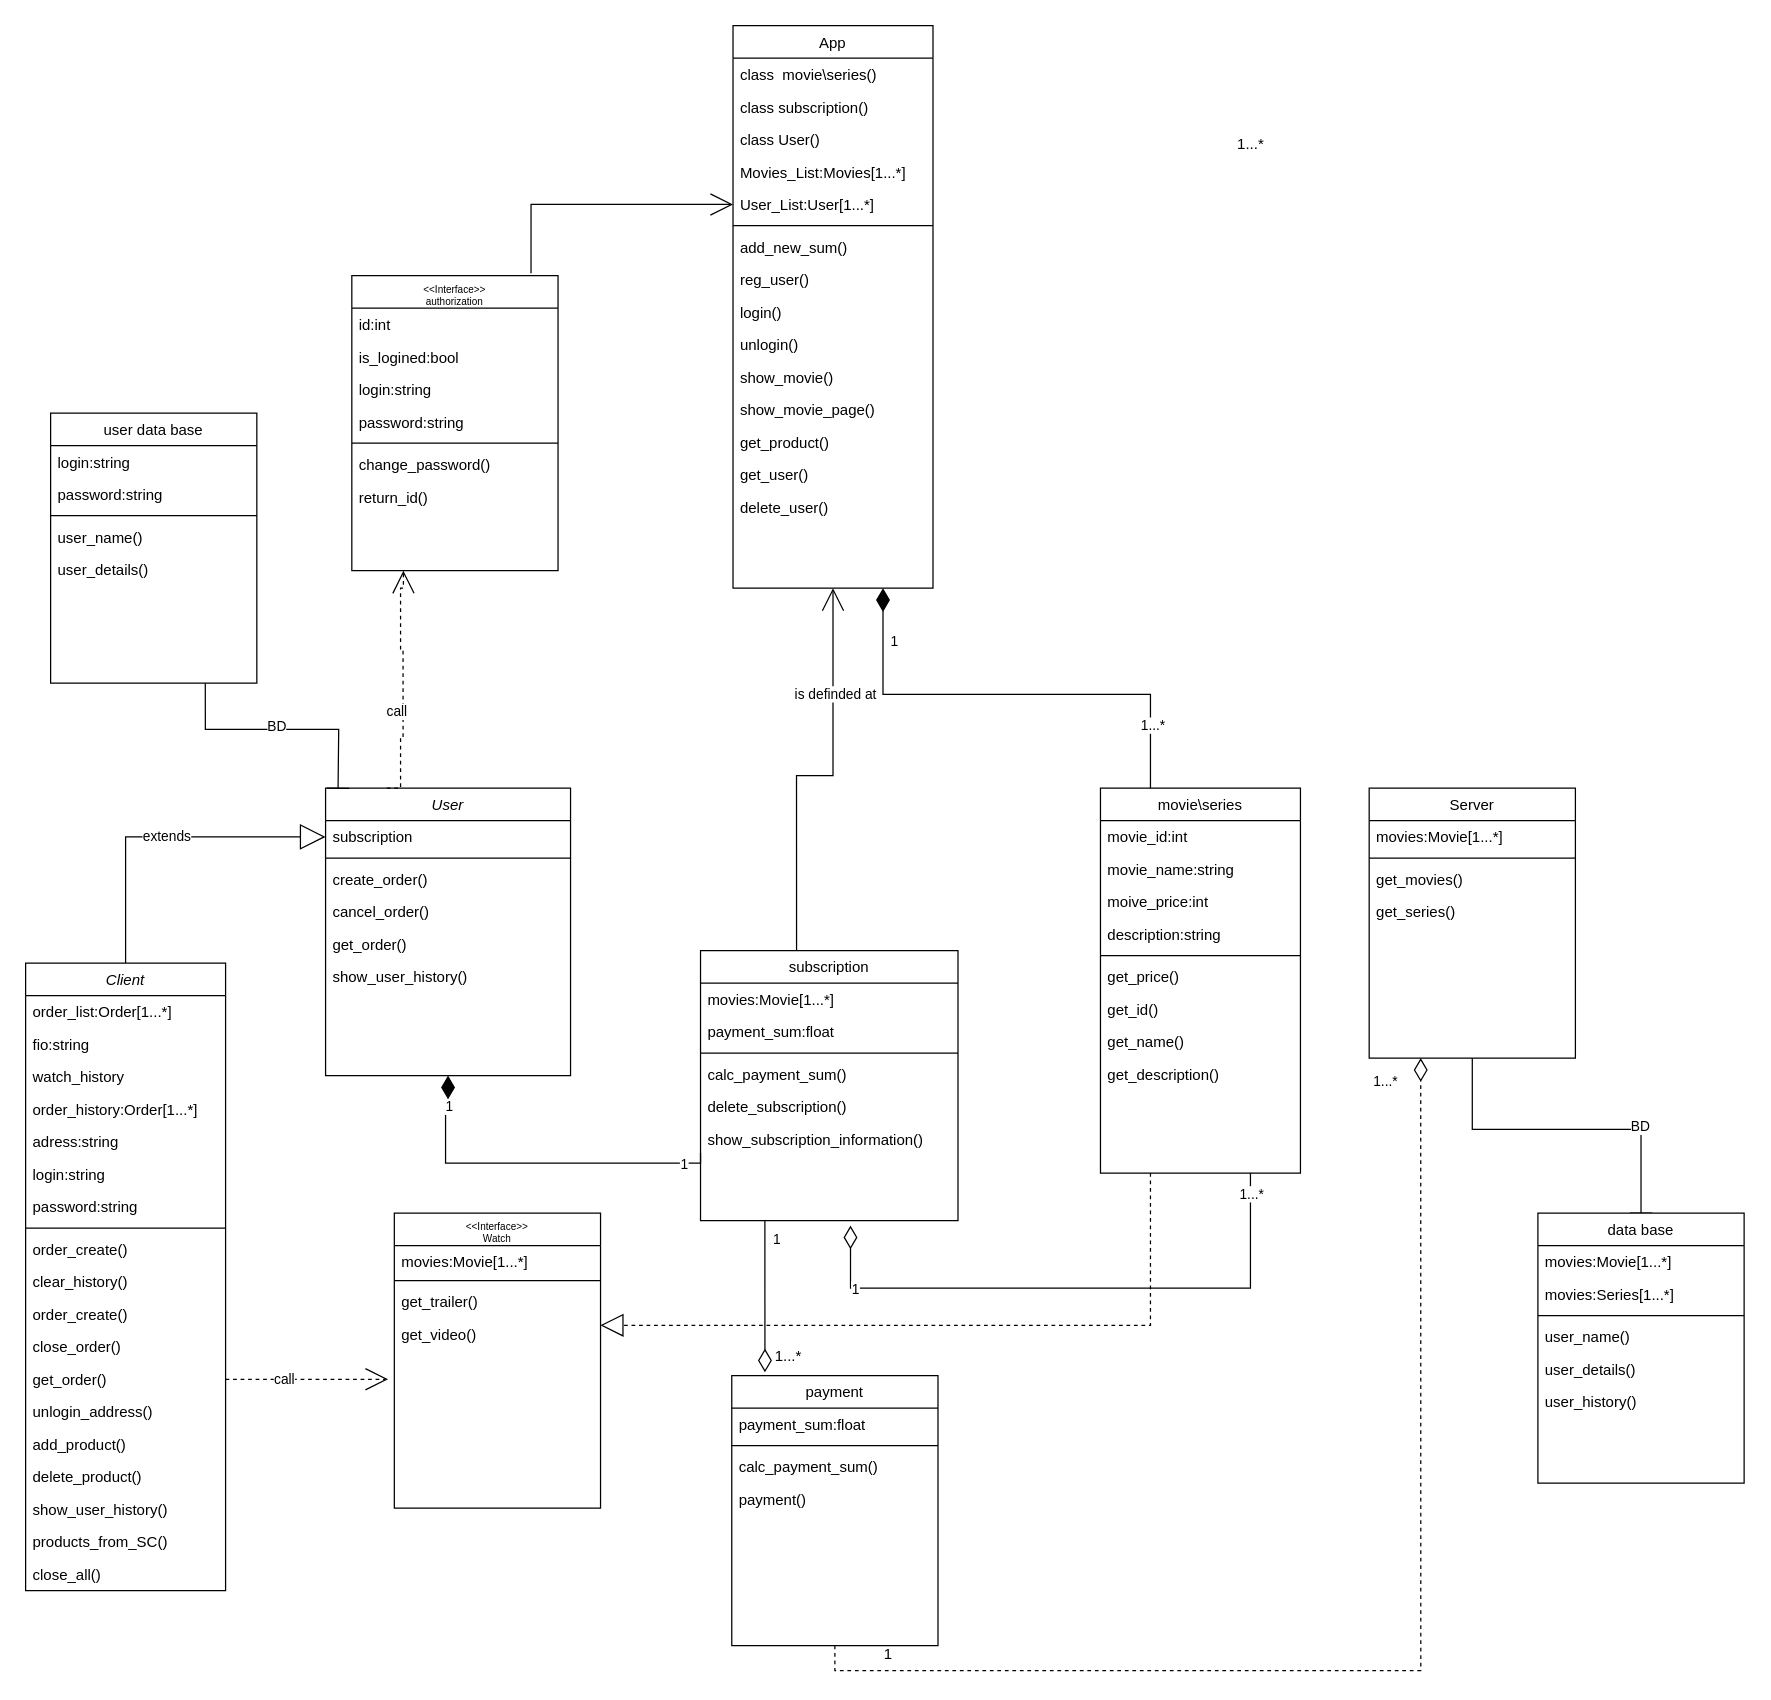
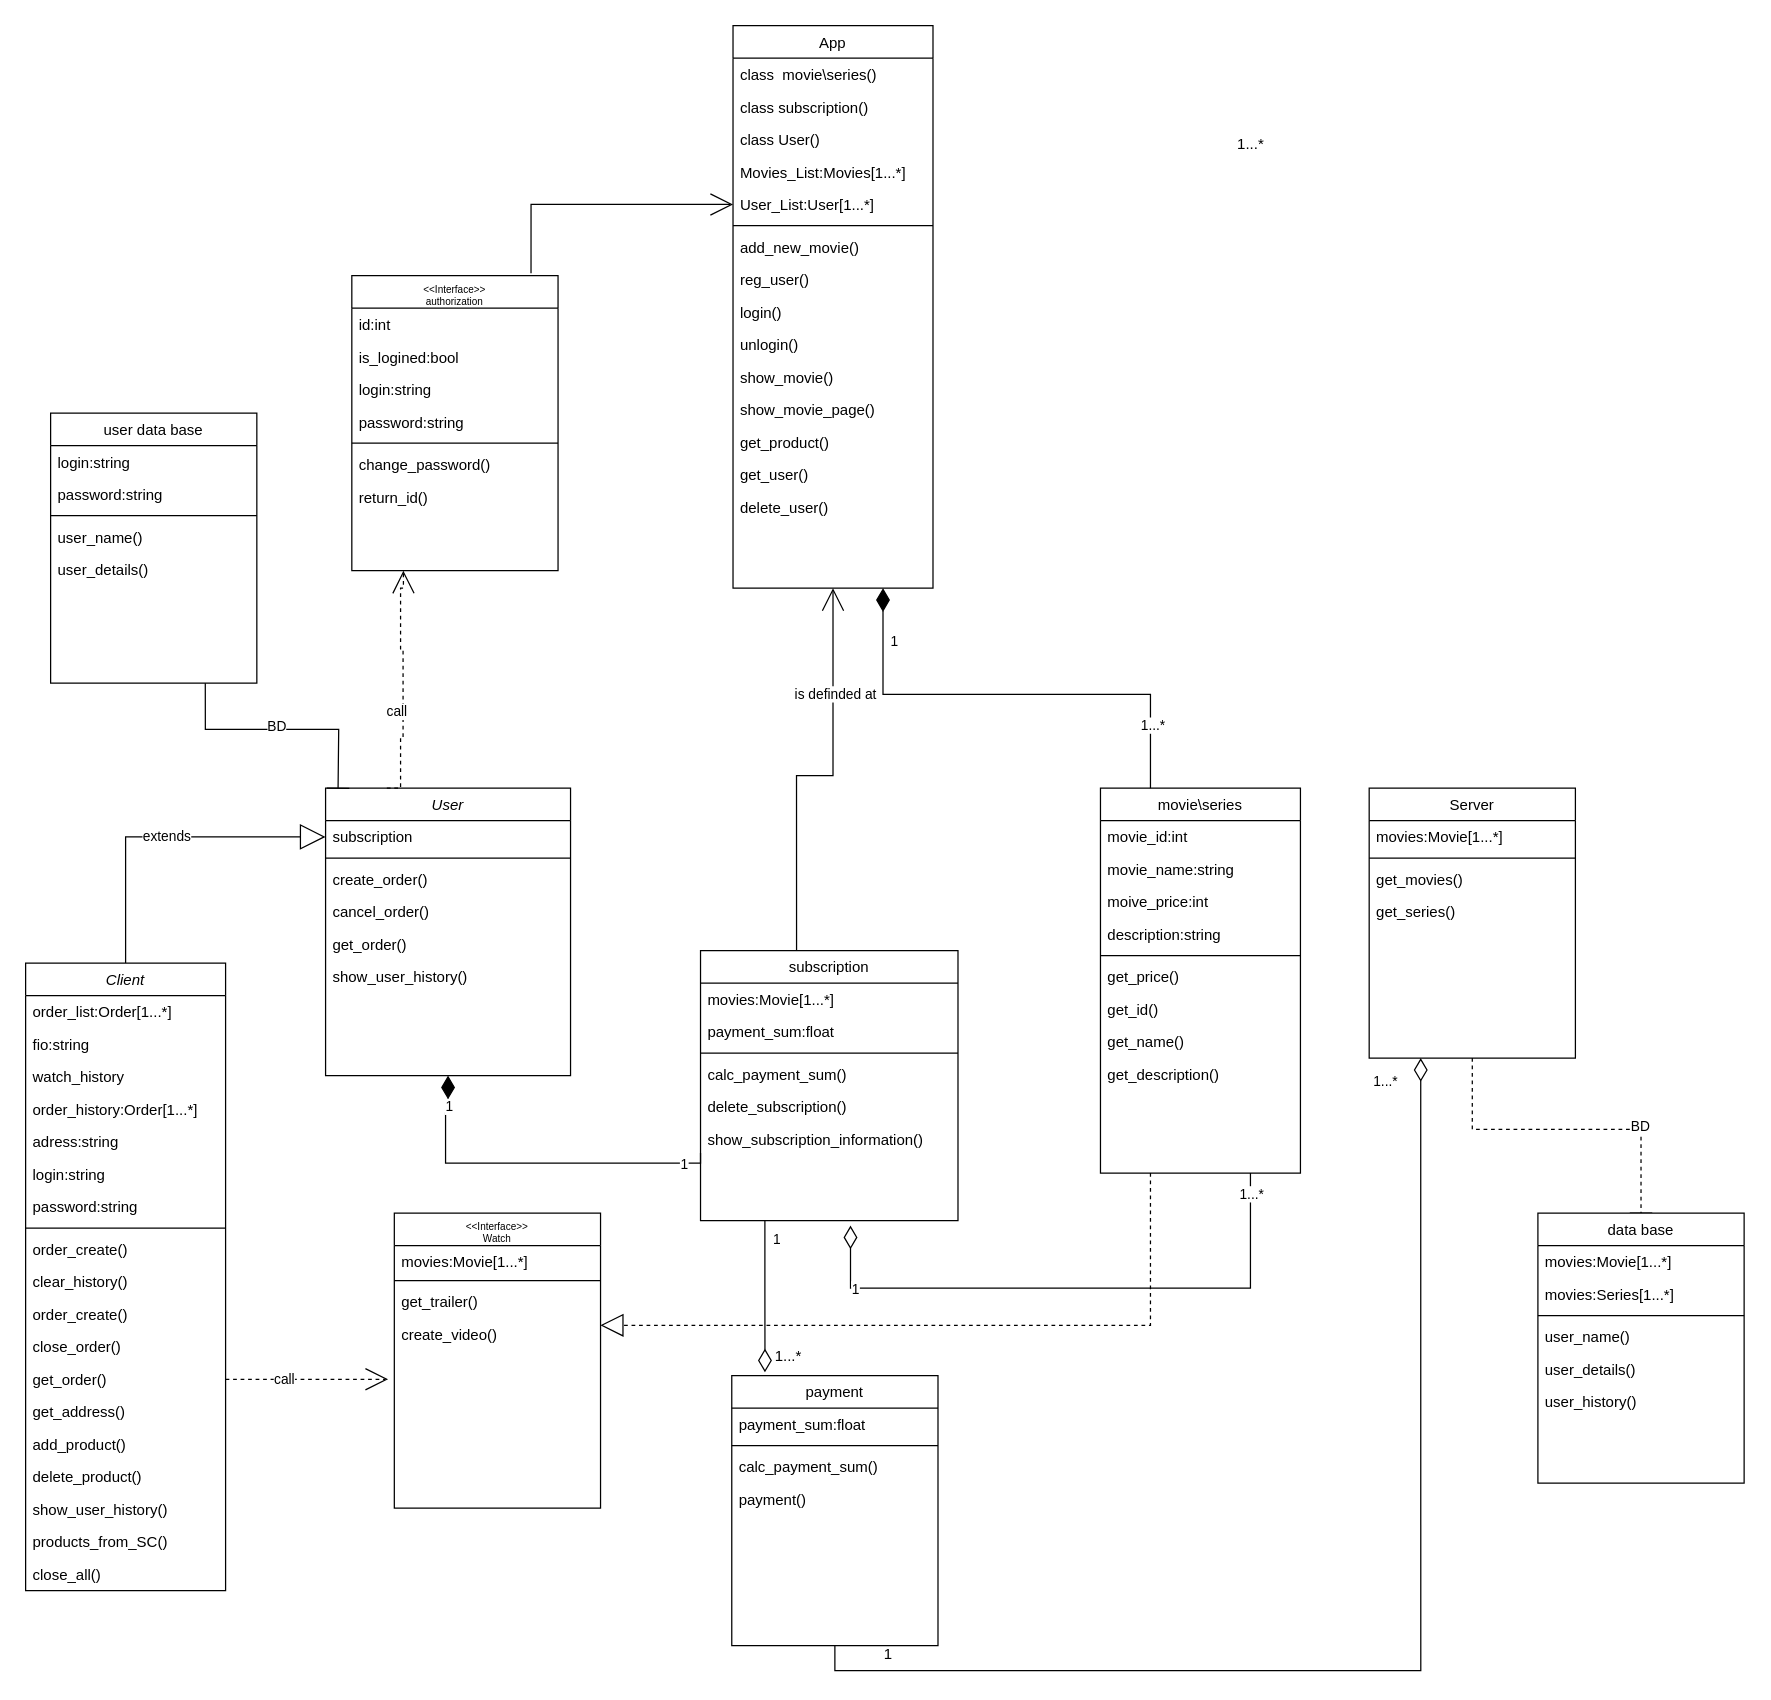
- <mxCell id="9" value="add_new_sum()" style="text;align=left;verticalAlign=top;spacingLeft=4;spacingRight=4;overflow=hidden;rotatable=0;points=[[0,0.5],[1,0.5]];portConstraint=eastwest;" parent="2" vertex="1"><mxGeometry y="164" width="160" height="26" as="geometry" /></mxCell>
+ <mxCell id="9" value="add_new_movie()" style="text;align=left;verticalAlign=top;spacingLeft=4;spacingRight=4;overflow=hidden;rotatable=0;points=[[0,0.5],[1,0.5]];portConstraint=eastwest;" parent="2" vertex="1"><mxGeometry y="164" width="160" height="26" as="geometry" /></mxCell>
- <mxCell id="84" style="edgeStyle=orthogonalEdgeStyle;rounded=0;orthogonalLoop=1;jettySize=auto;html=1;exitX=0.5;exitY=1;exitDx=0;exitDy=0;entryX=0.5;entryY=0;entryDx=0;entryDy=0;endSize=16;endArrow=baseDash;endFill=0;" parent="1" source="86" target="91" edge="1"><mxGeometry relative="1" as="geometry" /></mxCell>
+ <mxCell id="84" style="edgeStyle=orthogonalEdgeStyle;rounded=0;orthogonalLoop=1;jettySize=auto;html=1;exitX=0.5;exitY=1;exitDx=0;exitDy=0;entryX=0.5;entryY=0;entryDx=0;entryDy=0;endSize=16;endArrow=baseDash;endFill=0;dashed=1;" parent="1" source="86" target="91" edge="1"><mxGeometry relative="1" as="geometry" /></mxCell>
- <mxCell id="102" value="get_video()" style="text;align=left;verticalAlign=top;spacingLeft=4;spacingRight=4;overflow=hidden;rotatable=0;points=[[0,0.5],[1,0.5]];portConstraint=eastwest;" parent="98" vertex="1"><mxGeometry y="84" width="165" height="26" as="geometry" /></mxCell>
+ <mxCell id="102" value="create_video()" style="text;align=left;verticalAlign=top;spacingLeft=4;spacingRight=4;overflow=hidden;rotatable=0;points=[[0,0.5],[1,0.5]];portConstraint=eastwest;" parent="98" vertex="1"><mxGeometry y="84" width="165" height="26" as="geometry" /></mxCell>
- <mxCell id="76" value="unlogin_address()" style="text;align=left;verticalAlign=top;spacingLeft=4;spacingRight=4;overflow=hidden;rotatable=0;points=[[0,0.5],[1,0.5]];portConstraint=eastwest;" parent="62" vertex="1"><mxGeometry y="346" width="160" height="26" as="geometry" /></mxCell>
+ <mxCell id="76" value="get_address()" style="text;align=left;verticalAlign=top;spacingLeft=4;spacingRight=4;overflow=hidden;rotatable=0;points=[[0,0.5],[1,0.5]];portConstraint=eastwest;" parent="62" vertex="1"><mxGeometry y="346" width="160" height="26" as="geometry" /></mxCell>
- <mxCell id="54" style="edgeStyle=orthogonalEdgeStyle;rounded=0;orthogonalLoop=1;jettySize=auto;html=1;exitX=0.5;exitY=1;exitDx=0;exitDy=0;entryX=0.25;entryY=1;entryDx=0;entryDy=0;endSize=16;endArrow=diamondThin;endFill=0;dashed=1;" parent="1" source="55" target="86" edge="1"><mxGeometry relative="1" as="geometry" /></mxCell>
+ <mxCell id="54" style="edgeStyle=orthogonalEdgeStyle;rounded=0;orthogonalLoop=1;jettySize=auto;html=1;exitX=0.5;exitY=1;exitDx=0;exitDy=0;entryX=0.25;entryY=1;entryDx=0;entryDy=0;endSize=16;endArrow=diamondThin;endFill=0;" parent="1" source="55" target="86" edge="1"><mxGeometry relative="1" as="geometry" /></mxCell>
